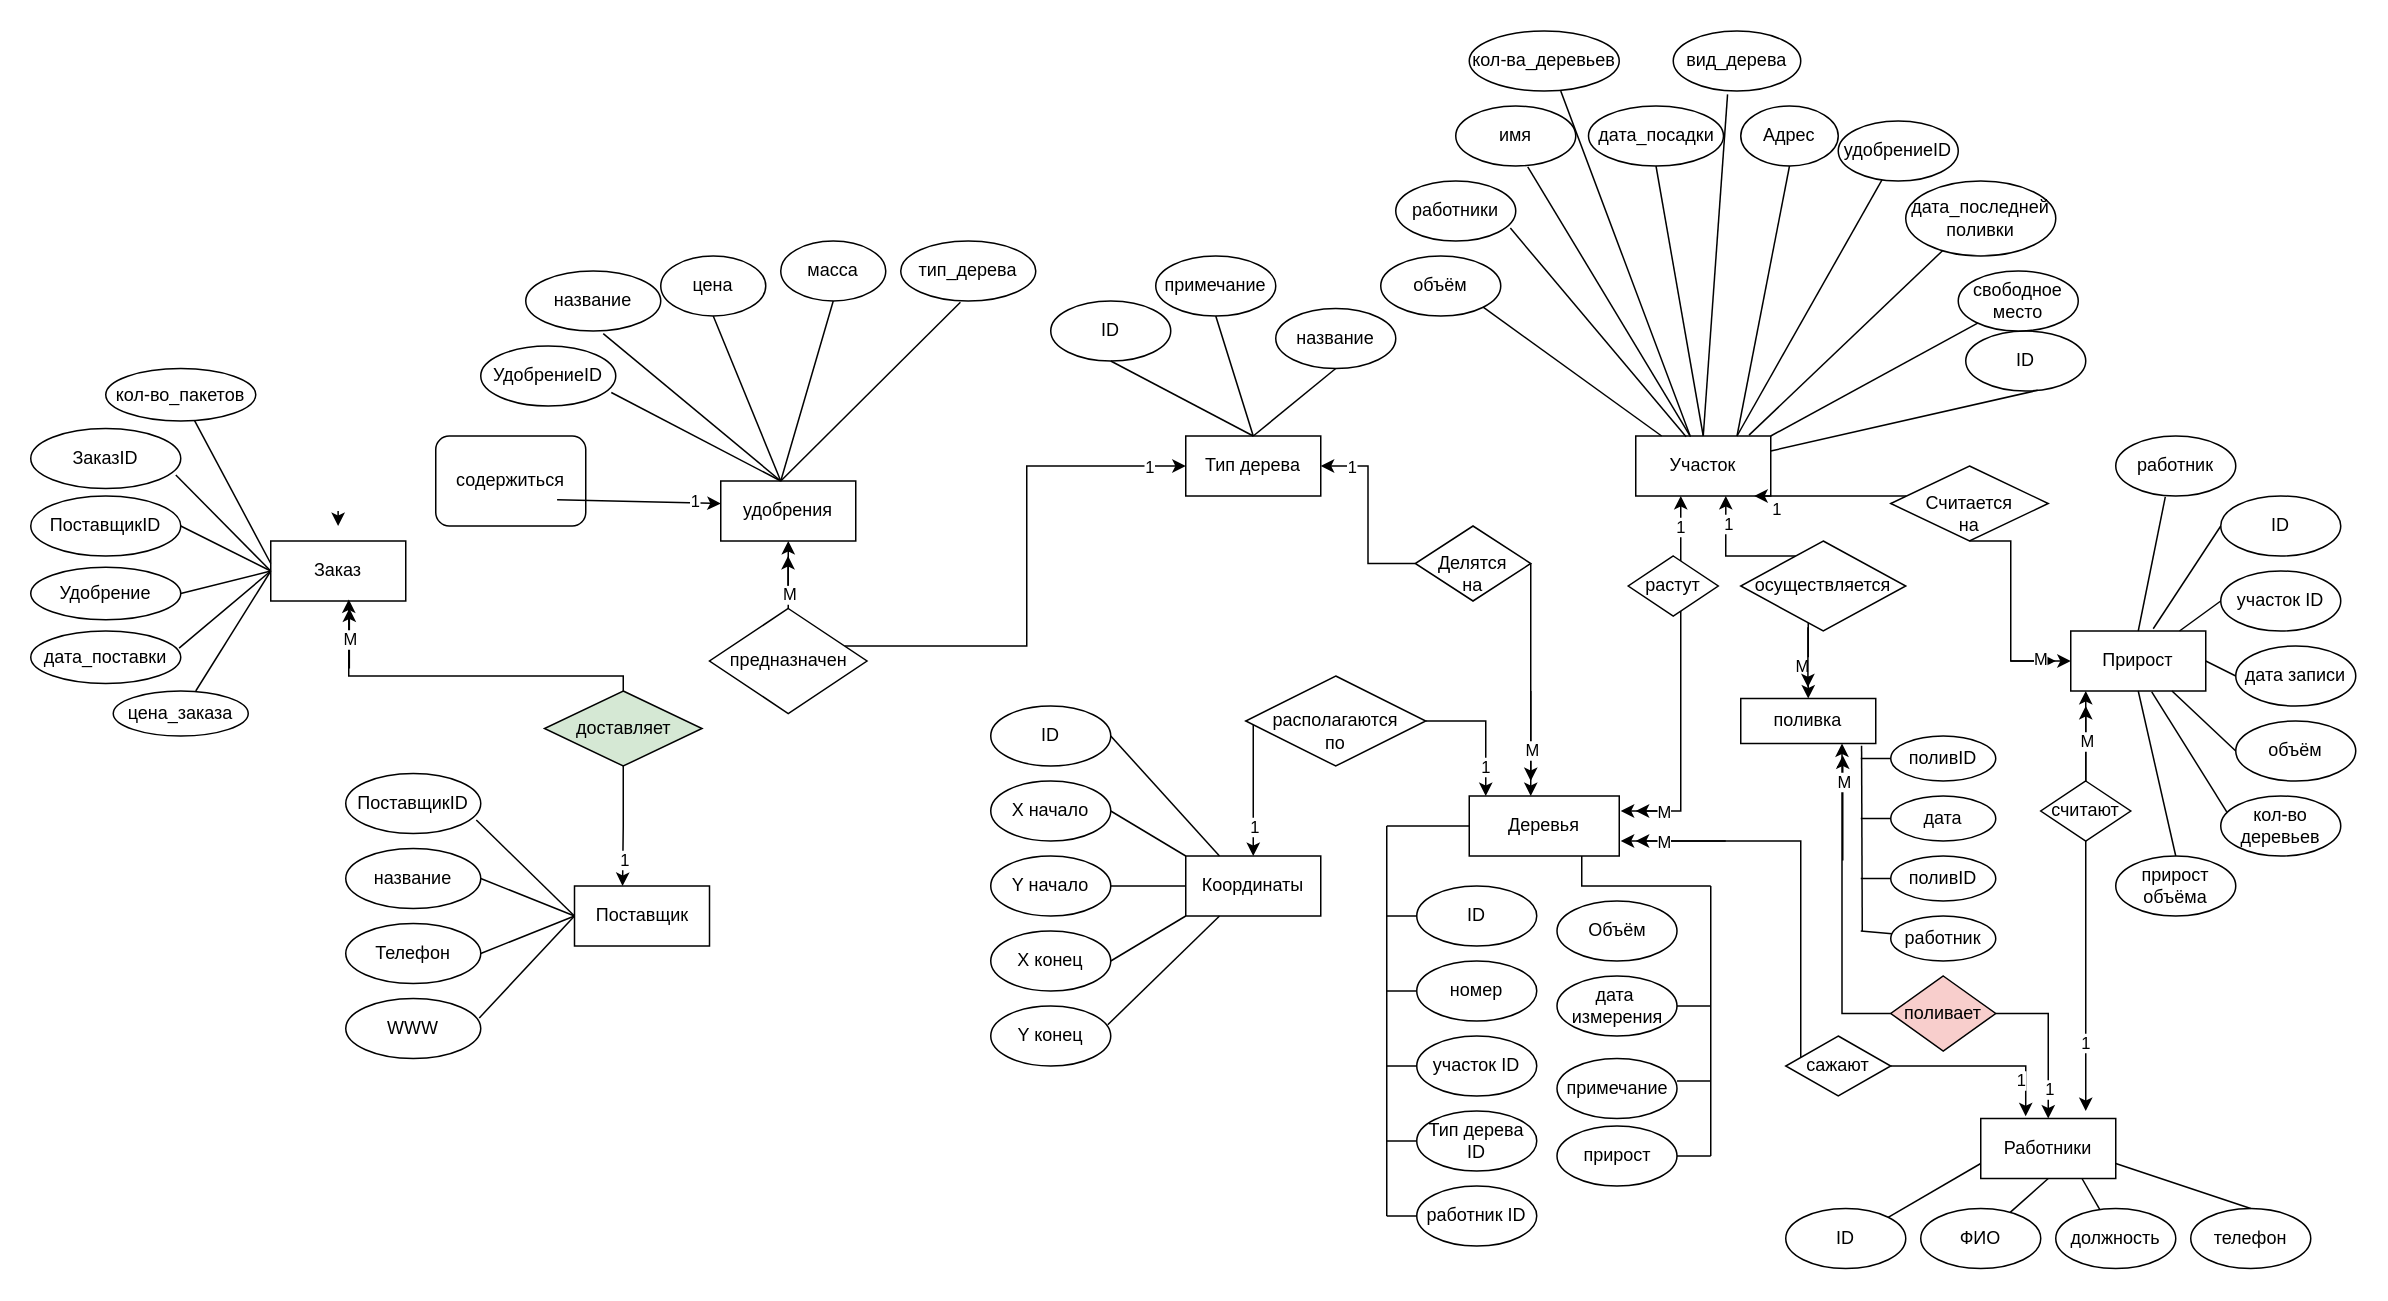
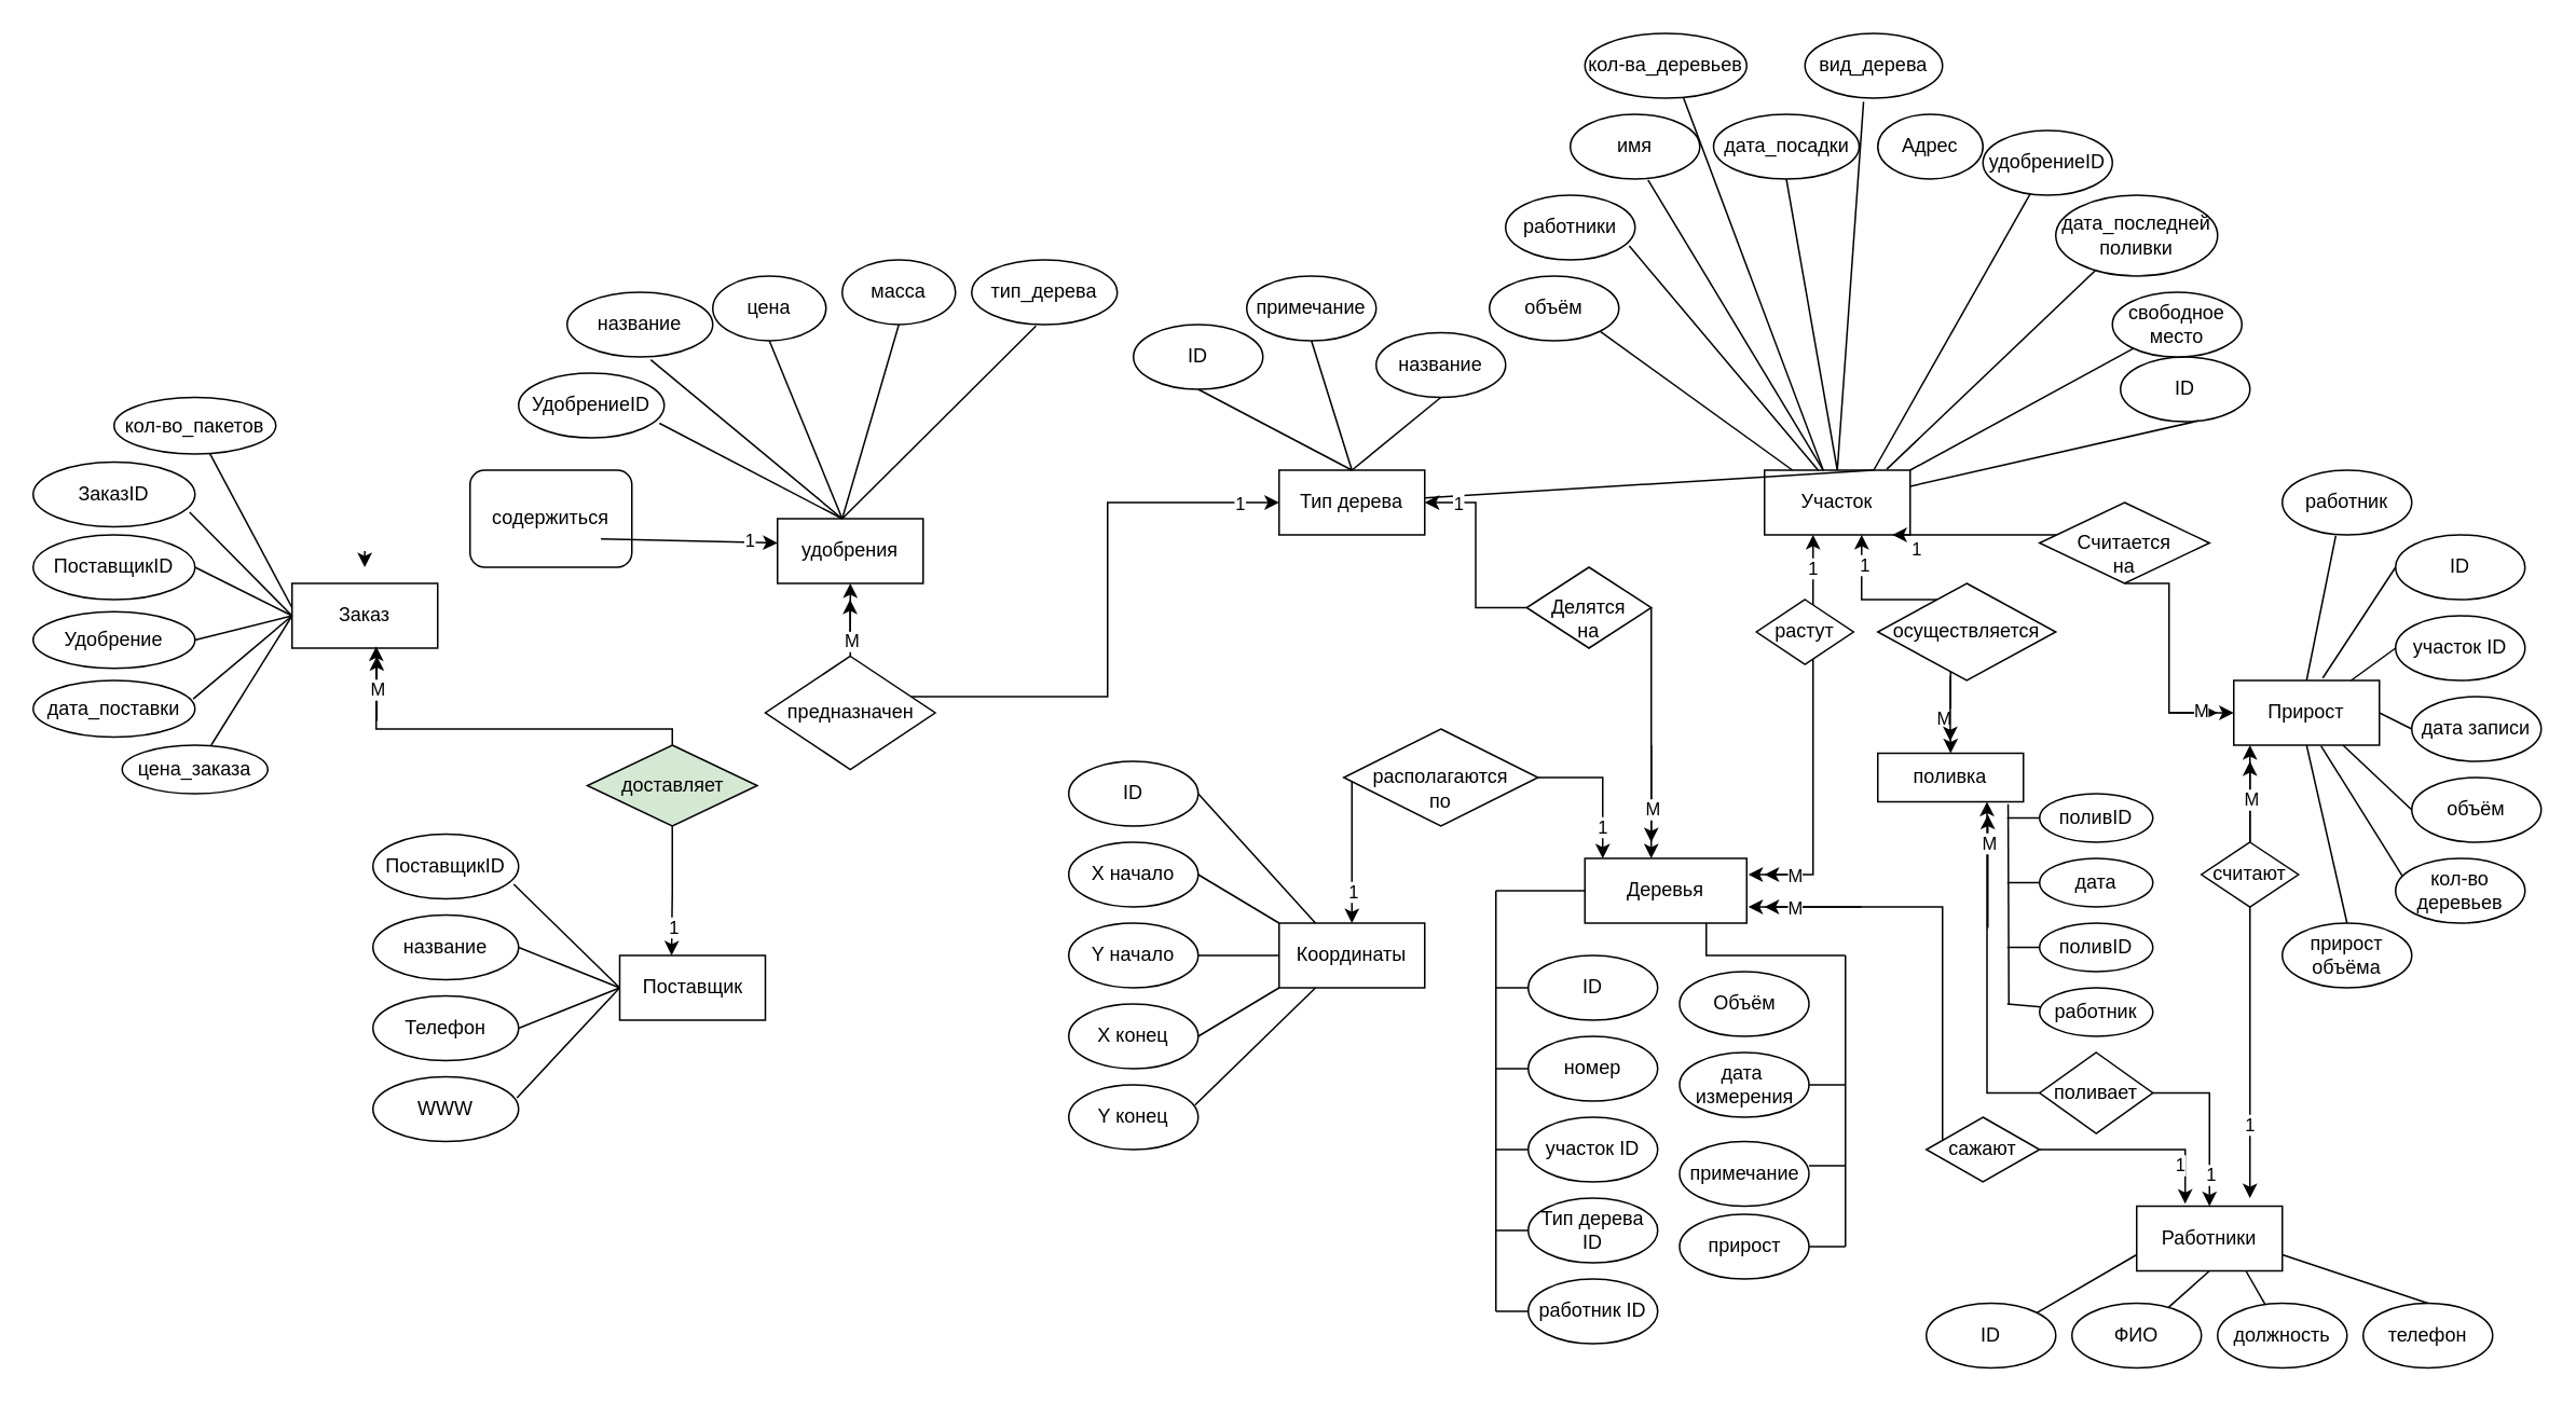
- <mxCell id="48" value="" style="endArrow=none;html=1;rounded=0;exitX=0.75;exitY=0;exitDx=0;exitDy=0;entryX=0.5;entryY=1;entryDx=0;entryDy=0;" parent="1" source="2" target="27" edge="1"><mxGeometry width="50" height="50" relative="1" as="geometry"><mxPoint x="1190" y="320" as="sourcePoint" /><mxPoint x="1258.37" y="266.824" as="targetPoint" /></mxGeometry></mxCell>
+ <mxCell id="48" value="" style="endArrow=none;html=1;rounded=0;exitX=0.75;exitY=0;exitDx=0;exitDy=0;" parent="1" source="2" target="6" edge="1"><mxGeometry width="50" height="50" relative="1" as="geometry"><mxPoint x="1190" y="320" as="sourcePoint" /><mxPoint x="1258.37" y="266.824" as="targetPoint" /></mxGeometry></mxCell>
- <mxCell id="192" value="поливает" style="rhombus;whiteSpace=wrap;html=1;fillColor=#f8cecc;" vertex="1" parent="1"><mxGeometry x="1260" y="650" width="70" height="50" as="geometry" /></mxCell>
+ <mxCell id="192" value="поливает" style="rhombus;whiteSpace=wrap;html=1;" vertex="1" parent="1"><mxGeometry x="1260" y="650" width="70" height="50" as="geometry" /></mxCell>
